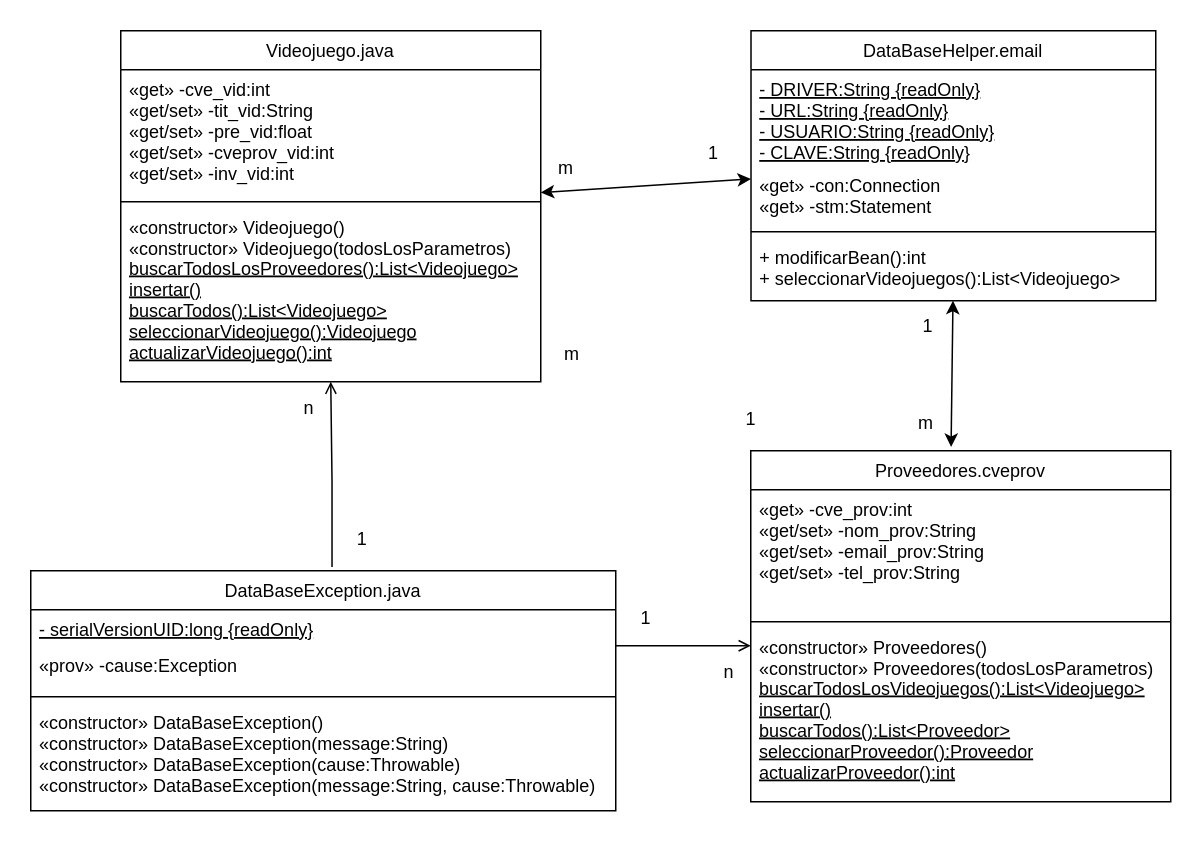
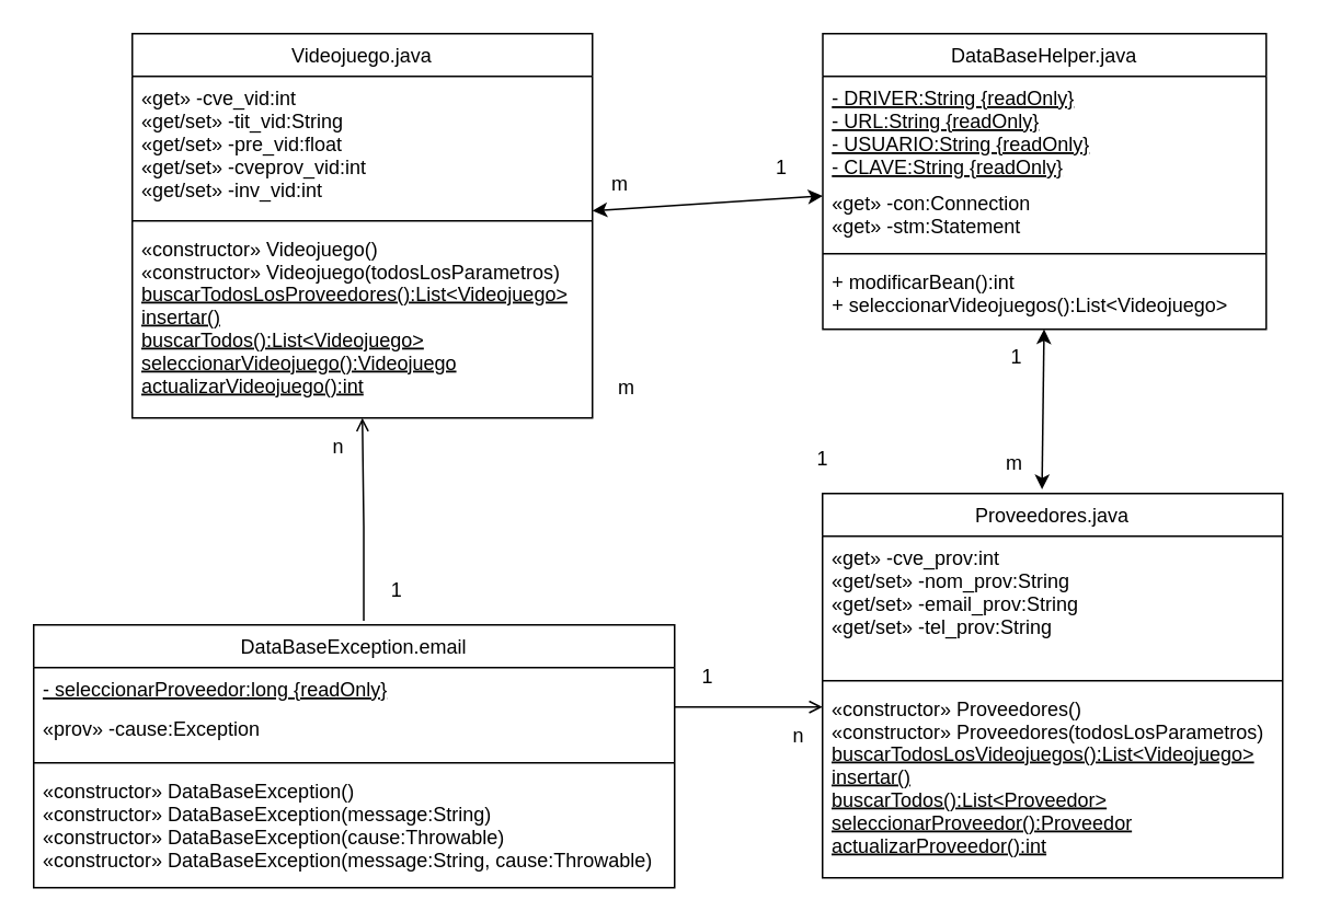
- <mxCell id="7" value="DataBaseHelper.email" style="swimlane;fontStyle=0;align=center;verticalAlign=top;childLayout=stackLayout;horizontal=1;startSize=26;horizontalStack=0;resizeParent=1;resizeLast=0;collapsible=1;marginBottom=0;rounded=0;shadow=0;strokeWidth=1;" parent="1" vertex="1"><mxGeometry x="500.17" y="20" width="269.83" height="180" as="geometry"><mxRectangle x="508" y="120" width="160" height="26" as="alternateBounds" /></mxGeometry></mxCell>
+ <mxCell id="7" value="DataBaseHelper.java" style="swimlane;fontStyle=0;align=center;verticalAlign=top;childLayout=stackLayout;horizontal=1;startSize=26;horizontalStack=0;resizeParent=1;resizeLast=0;collapsible=1;marginBottom=0;rounded=0;shadow=0;strokeWidth=1;" parent="1" vertex="1"><mxGeometry x="500.17" y="20" width="269.83" height="180" as="geometry"><mxRectangle x="508" y="120" width="160" height="26" as="alternateBounds" /></mxGeometry></mxCell>
- <mxCell id="23" value="Proveedores.cveprov" style="swimlane;fontStyle=0;align=center;verticalAlign=top;childLayout=stackLayout;horizontal=1;startSize=26;horizontalStack=0;resizeParent=1;resizeLast=0;collapsible=1;marginBottom=0;rounded=0;shadow=0;strokeWidth=1;" parent="1" vertex="1"><mxGeometry x="500" y="300" width="280" height="234" as="geometry"><mxRectangle x="230" y="140" width="160" height="26" as="alternateBounds" /></mxGeometry></mxCell>
+ <mxCell id="23" value="Proveedores.java" style="swimlane;fontStyle=0;align=center;verticalAlign=top;childLayout=stackLayout;horizontal=1;startSize=26;horizontalStack=0;resizeParent=1;resizeLast=0;collapsible=1;marginBottom=0;rounded=0;shadow=0;strokeWidth=1;" parent="1" vertex="1"><mxGeometry x="500" y="300" width="280" height="234" as="geometry"><mxRectangle x="230" y="140" width="160" height="26" as="alternateBounds" /></mxGeometry></mxCell>
- <mxCell id="12" value="DataBaseException.java" style="swimlane;fontStyle=0;align=center;verticalAlign=top;childLayout=stackLayout;horizontal=1;startSize=26;horizontalStack=0;resizeParent=1;resizeLast=0;collapsible=1;marginBottom=0;rounded=0;shadow=0;strokeWidth=1;" parent="1" vertex="1"><mxGeometry x="20" y="380" width="390" height="160" as="geometry"><mxRectangle x="508" y="120" width="160" height="26" as="alternateBounds" /></mxGeometry></mxCell>
+ <mxCell id="12" value="DataBaseException.email" style="swimlane;fontStyle=0;align=center;verticalAlign=top;childLayout=stackLayout;horizontal=1;startSize=26;horizontalStack=0;resizeParent=1;resizeLast=0;collapsible=1;marginBottom=0;rounded=0;shadow=0;strokeWidth=1;" parent="1" vertex="1"><mxGeometry x="20" y="380" width="390" height="160" as="geometry"><mxRectangle x="508" y="120" width="160" height="26" as="alternateBounds" /></mxGeometry></mxCell>
- <mxCell id="13" value="- serialVersionUID:long {readOnly}" style="text;align=left;verticalAlign=top;spacingLeft=4;spacingRight=4;overflow=hidden;rotatable=0;points=[[0,0.5],[1,0.5]];portConstraint=eastwest;fontStyle=4" parent="12" vertex="1"><mxGeometry y="26" width="390" height="24" as="geometry" /></mxCell>
+ <mxCell id="13" value="- seleccionarProveedor:long {readOnly}" style="text;align=left;verticalAlign=top;spacingLeft=4;spacingRight=4;overflow=hidden;rotatable=0;points=[[0,0.5],[1,0.5]];portConstraint=eastwest;fontStyle=4" parent="12" vertex="1"><mxGeometry y="26" width="390" height="24" as="geometry" /></mxCell>
